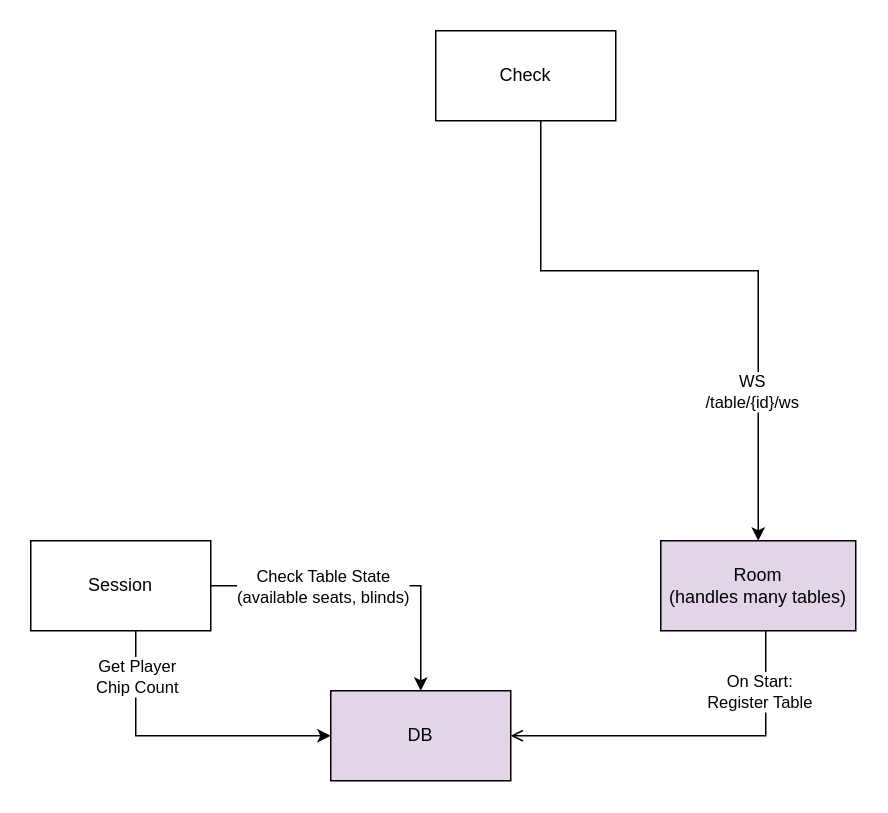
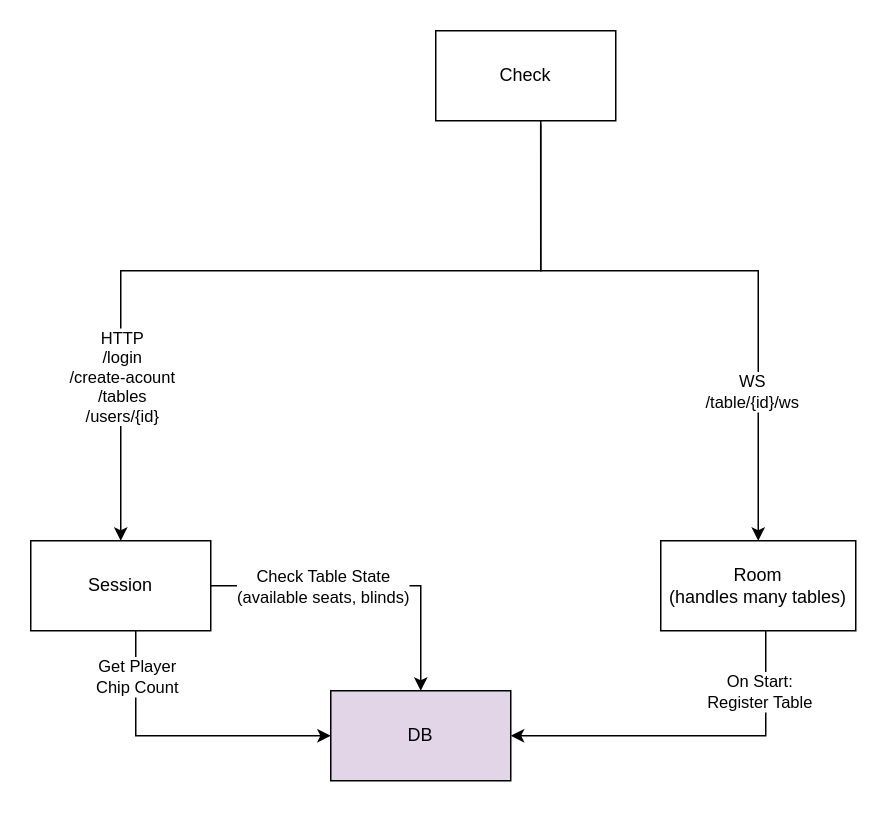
+ <mxCell id="12" style="edgeStyle=orthogonalEdgeStyle;rounded=0;orthogonalLoop=1;jettySize=auto;html=1;entryX=0.5;entryY=0;entryDx=0;entryDy=0;exitX=0.583;exitY=1.033;exitDx=0;exitDy=0;exitPerimeter=0;" edge="1" parent="1" source="2" target="7"><mxGeometry relative="1" as="geometry"><mxPoint x="290" y="170" as="sourcePoint" /><Array as="points"><mxPoint x="360" y="180" /><mxPoint x="80" y="180" /></Array></mxGeometry></mxCell>
+ <mxCell id="13" value="HTTP&lt;br&gt;/login&lt;br&gt;/create-acount&lt;br&gt;/tables&lt;br&gt;/users/{id}" style="edgeLabel;html=1;align=center;verticalAlign=middle;resizable=0;points=[];" vertex="1" connectable="0" parent="12"><mxGeometry x="-0.036" y="-2" relative="1" as="geometry"><mxPoint x="-109" y="72" as="offset" /></mxGeometry></mxCell>
- <mxCell id="10" value="Room&lt;br&gt;(handles many tables)" style="rounded=0;whiteSpace=wrap;html=1;fillColor=#e1d5e7;" vertex="1" parent="1"><mxGeometry x="440" y="360" width="130" height="60" as="geometry" /></mxCell>
+ <mxCell id="10" value="Room&lt;br&gt;(handles many tables)" style="rounded=0;whiteSpace=wrap;html=1;" vertex="1" parent="1"><mxGeometry x="440" y="360" width="130" height="60" as="geometry" /></mxCell>
- <mxCell id="8" style="edgeStyle=orthogonalEdgeStyle;rounded=0;orthogonalLoop=1;jettySize=auto;html=1;entryX=1;entryY=0.5;entryDx=0;entryDy=0;endArrow=open;" edge="1" parent="1" source="10" target="11"><mxGeometry relative="1" as="geometry"><mxPoint x="600" y="515" as="targetPoint" /><Array as="points"><mxPoint x="510" y="490" /></Array></mxGeometry></mxCell>
+ <mxCell id="8" style="edgeStyle=orthogonalEdgeStyle;rounded=0;orthogonalLoop=1;jettySize=auto;html=1;entryX=1;entryY=0.5;entryDx=0;entryDy=0;" edge="1" parent="1" source="10" target="11"><mxGeometry relative="1" as="geometry"><mxPoint x="600" y="515" as="targetPoint" /><Array as="points"><mxPoint x="510" y="490" /></Array></mxGeometry></mxCell>
